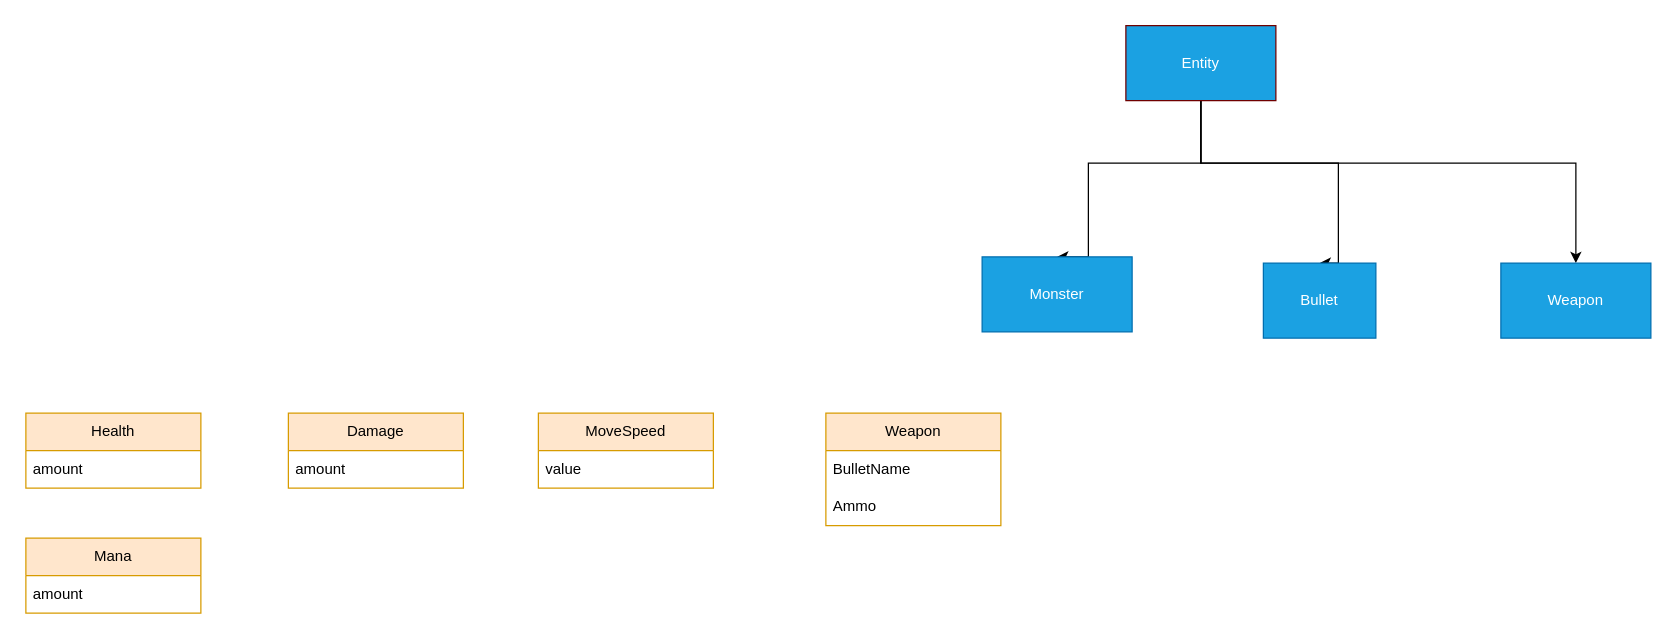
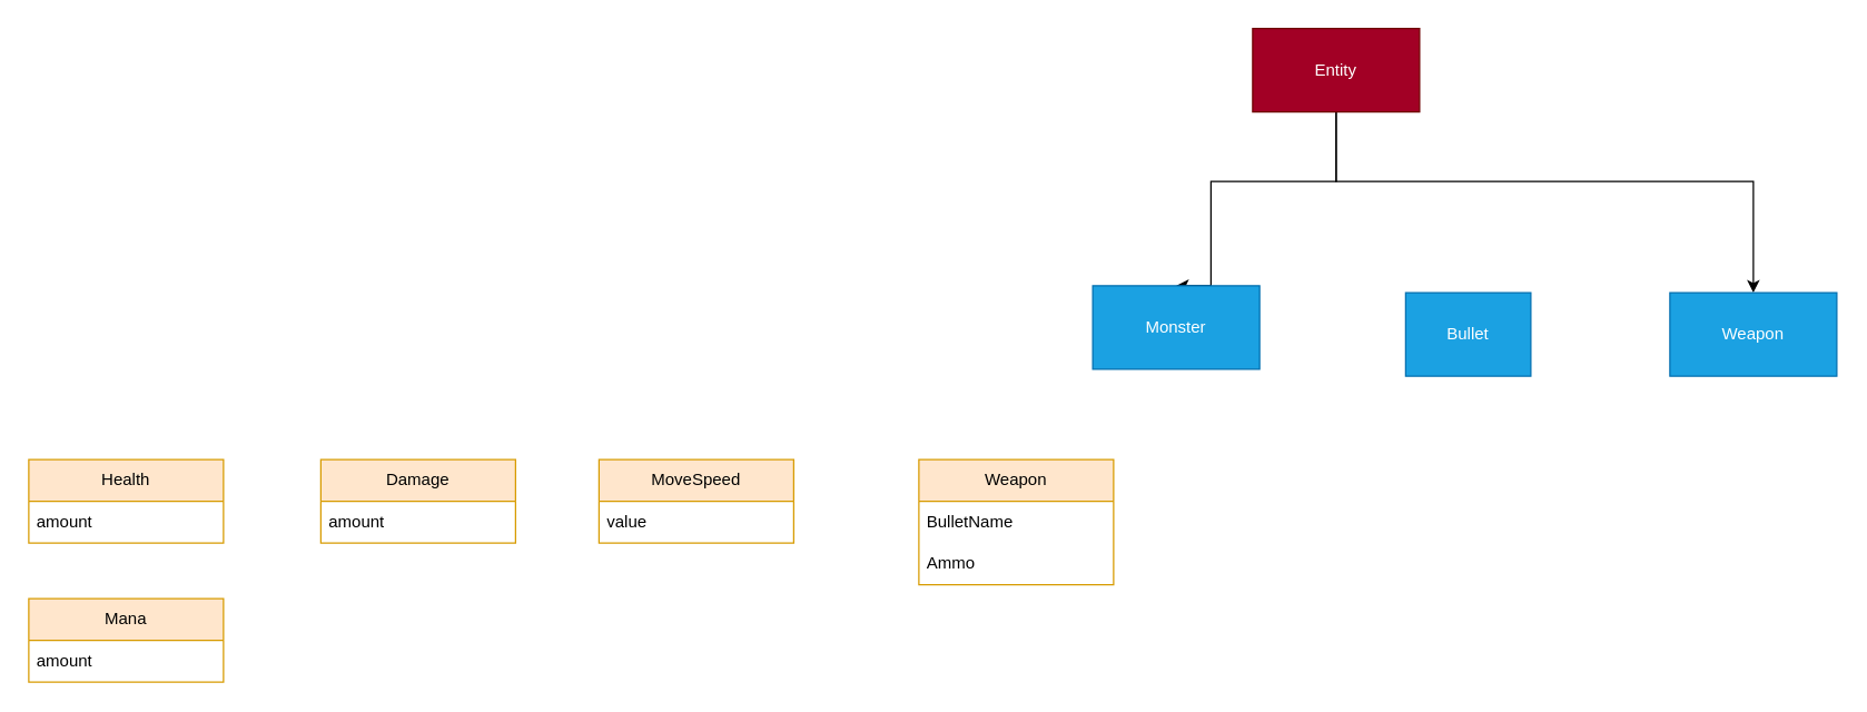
- <mxCell id="7" value="Entity" style="rounded=0;whiteSpace=wrap;html=1;fillColor=#1ba1e2;fontColor=#ffffff;strokeColor=#6F0000;" vertex="1" parent="1"><mxGeometry x="900" y="20" width="120" height="60" as="geometry" /></mxCell>
+ <mxCell id="7" value="Entity" style="rounded=0;whiteSpace=wrap;html=1;fillColor=#a20025;fontColor=#ffffff;strokeColor=#6F0000;" vertex="1" parent="1"><mxGeometry x="900" y="20" width="120" height="60" as="geometry" /></mxCell>
- <mxCell id="5" style="edgeStyle=orthogonalEdgeStyle;rounded=0;orthogonalLoop=1;jettySize=auto;html=1;entryX=0.5;entryY=0;entryDx=0;entryDy=0;" edge="1" parent="1" source="7" target="9"><mxGeometry relative="1" as="geometry"><Array as="points"><mxPoint x="960" y="130" /><mxPoint x="1070" y="130" /></Array></mxGeometry></mxCell>
